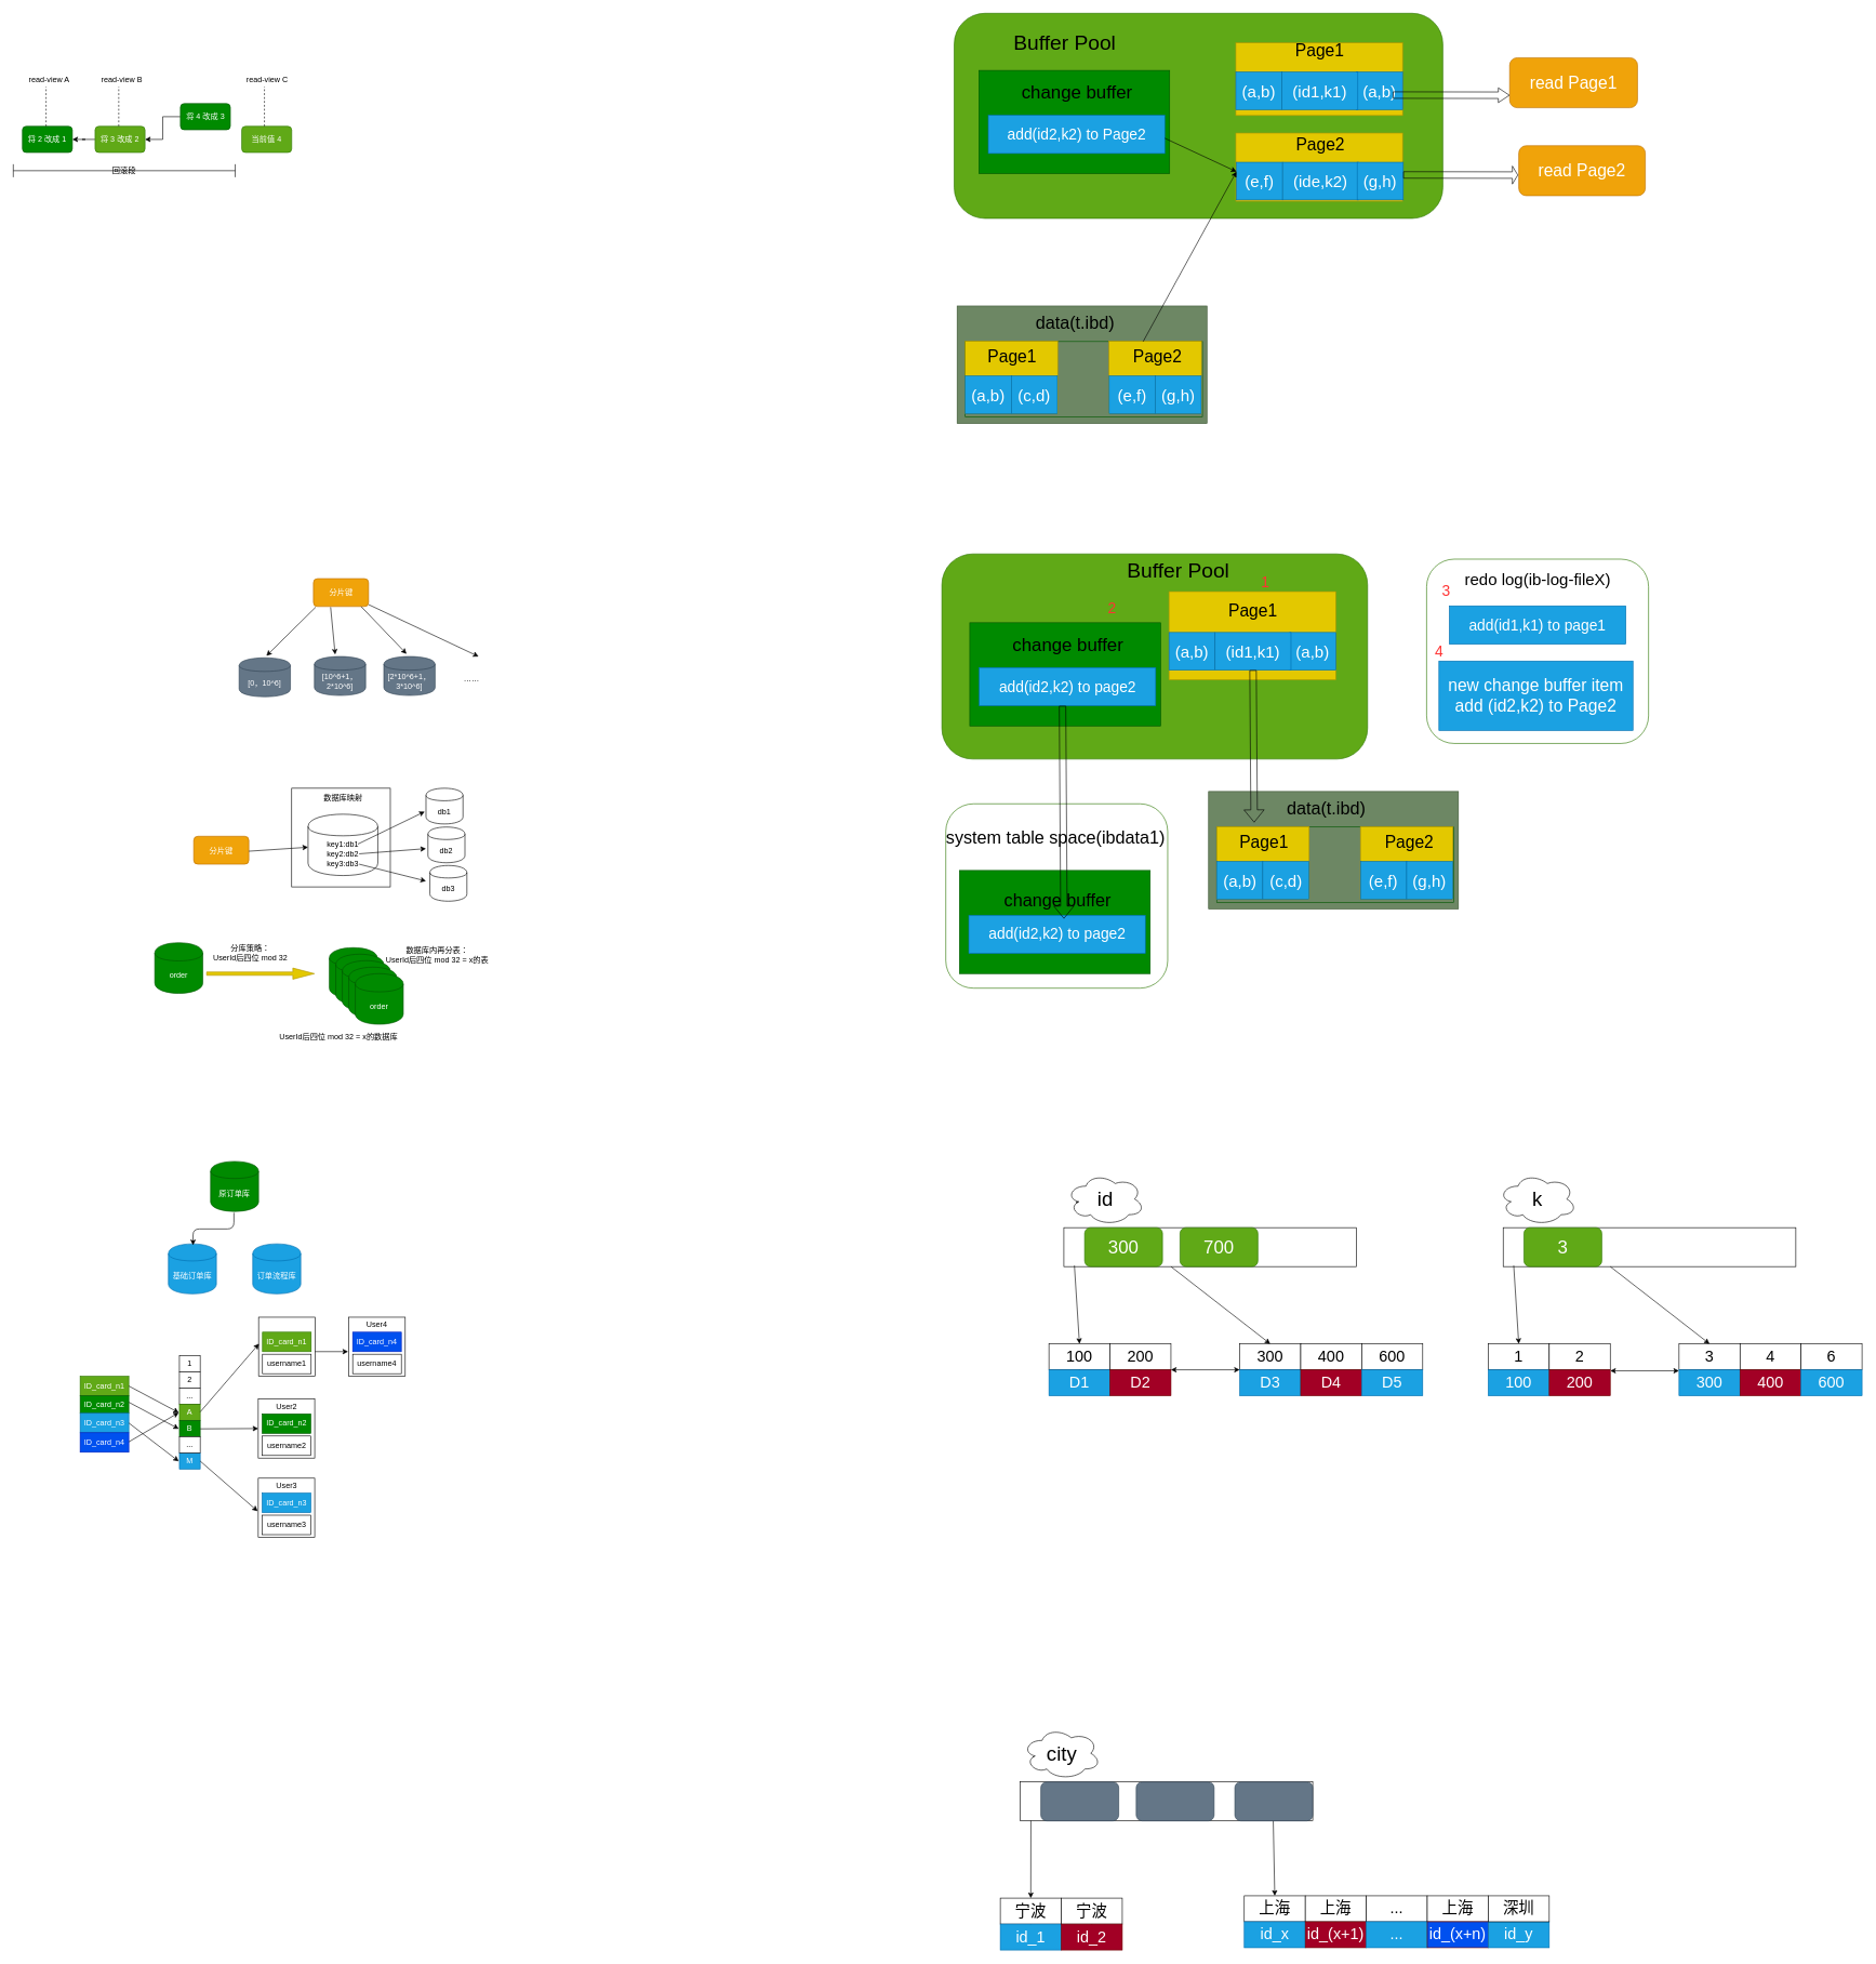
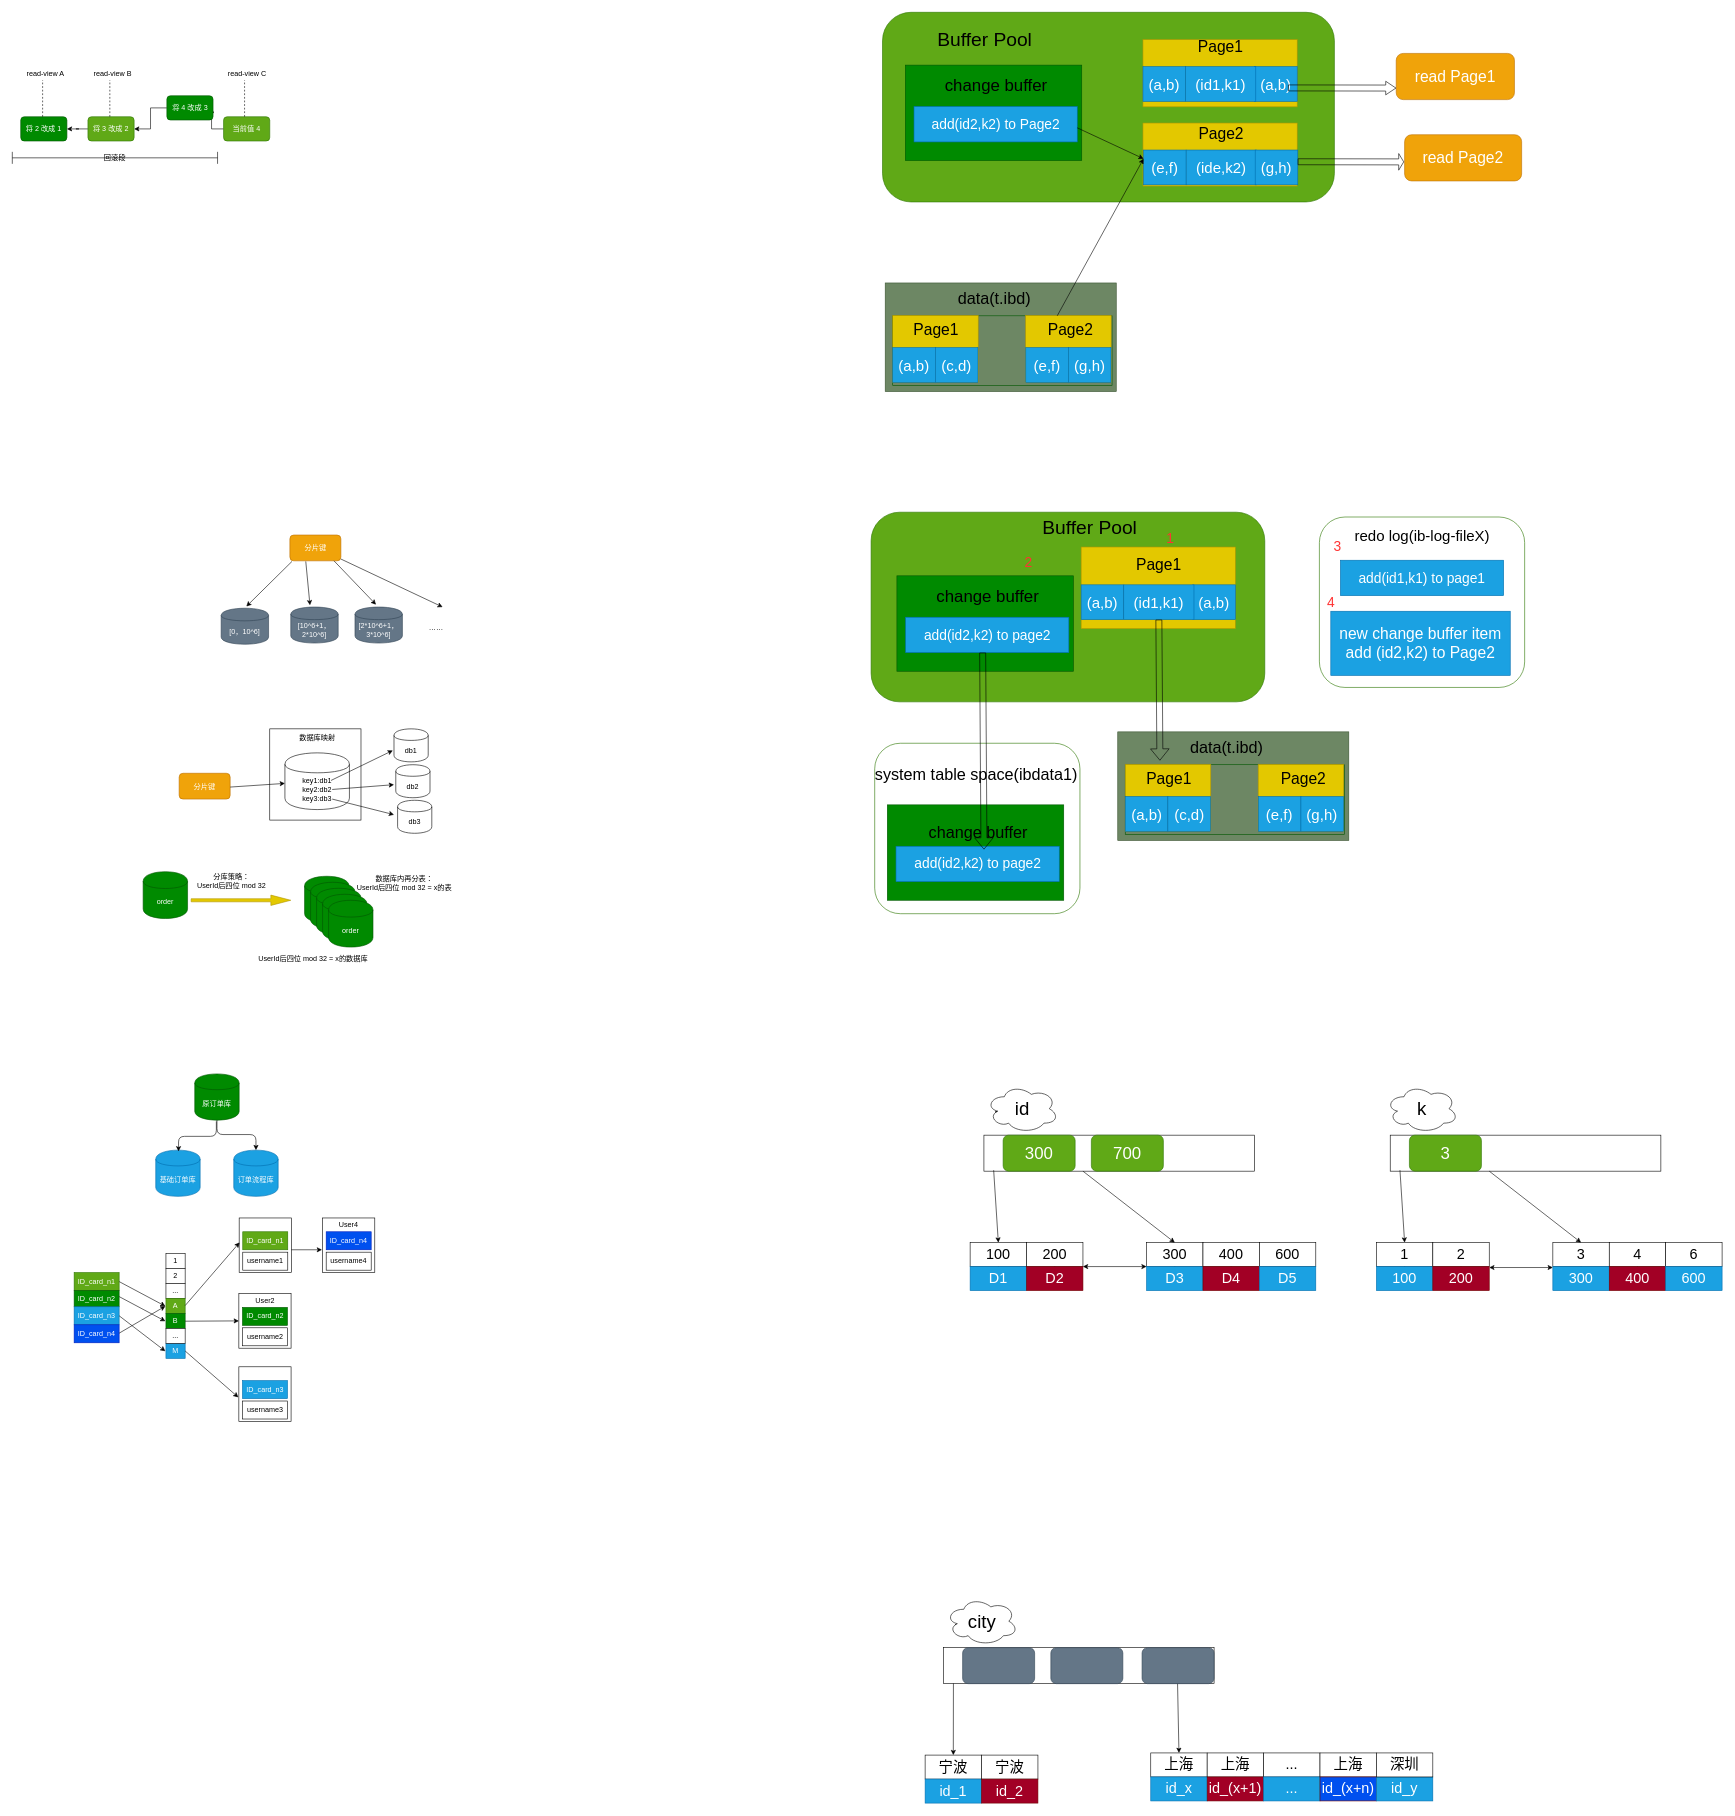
+ <mxCell id="182" value="" style="edgeStyle=orthogonalEdgeStyle;rounded=0;orthogonalLoop=1;jettySize=auto;html=1;" parent="1" source="183" target="185" edge="1"><mxGeometry relative="1" as="geometry" /></mxCell>
+ <mxCell id="6" value="" style="edgeStyle=elbowEdgeStyle;elbow=vertical;endArrow=classic;html=1;exitX=0.5;exitY=1;exitDx=0;exitDy=0;" parent="1" source="2" target="3" edge="1"><mxGeometry width="50" height="50" relative="1" as="geometry"><mxPoint x="376" y="1865" as="sourcePoint" /><mxPoint x="326" y="1915" as="targetPoint" /><Array as="points"><mxPoint x="326" y="1890" /></Array></mxGeometry></mxCell>
- <mxCell id="57" value="User3" style="text;html=1;align=center;verticalAlign=middle;resizable=0;points=[];autosize=1;" parent="1" vertex="1"><mxGeometry x="419.5" y="2280" width="42" height="18" as="geometry" /></mxCell>
